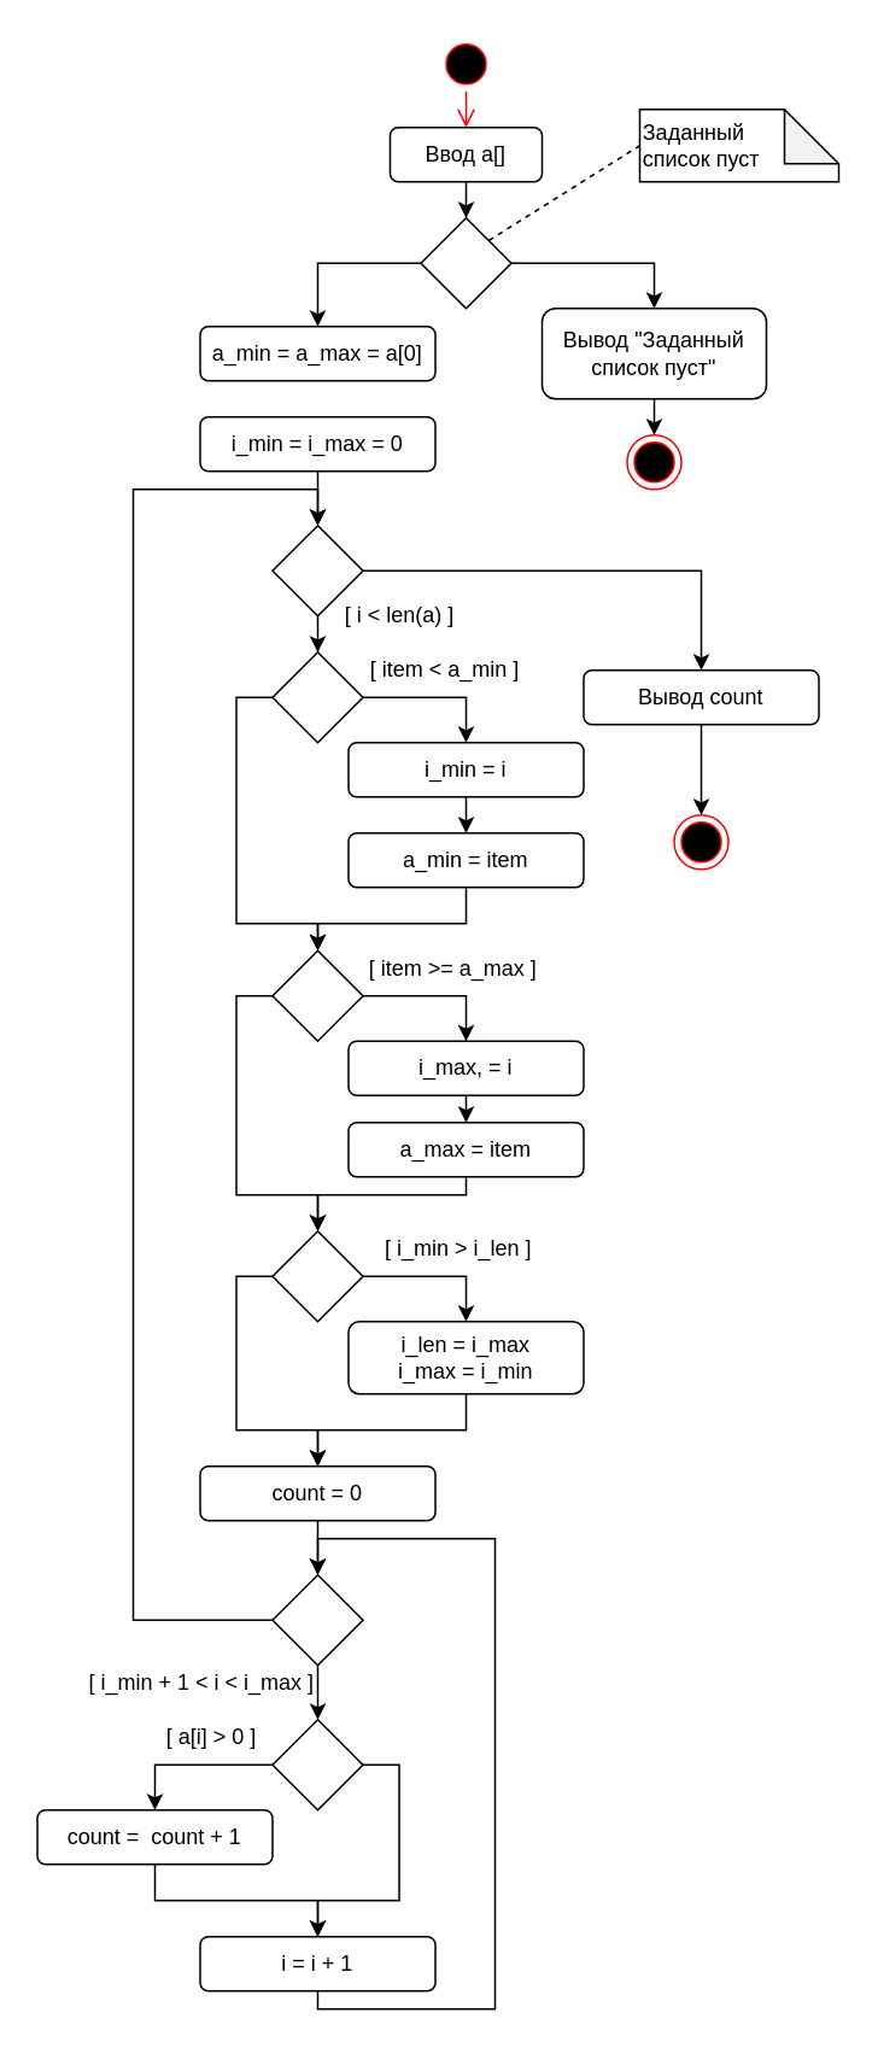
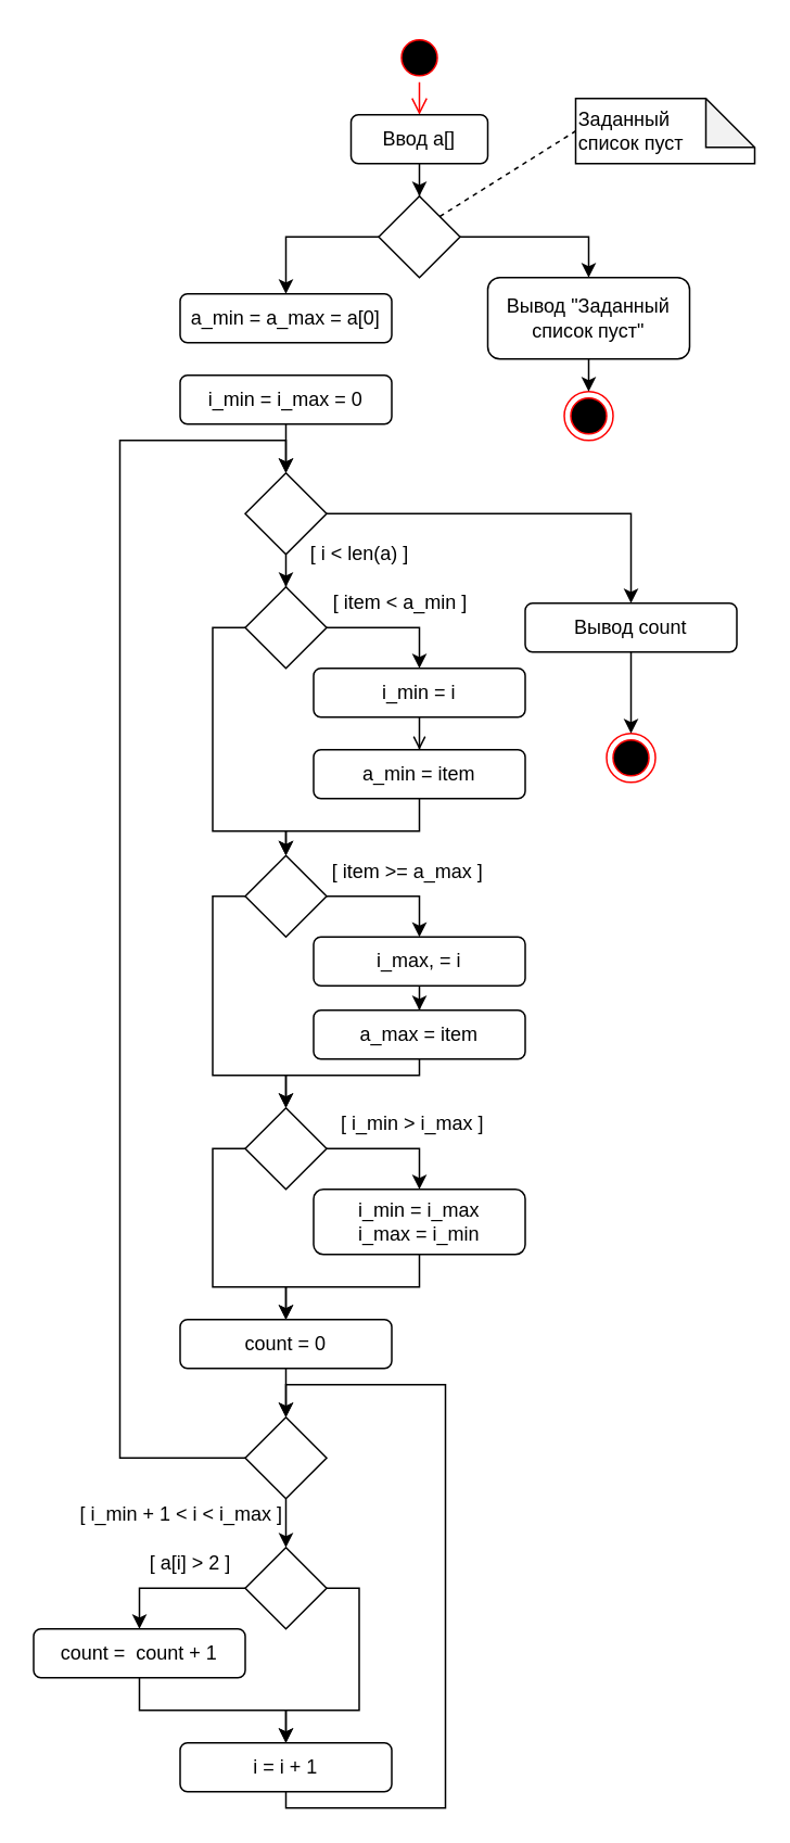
- <mxCell id="27" style="edgeStyle=orthogonalEdgeStyle;rounded=0;orthogonalLoop=1;jettySize=auto;html=1;exitX=0.5;exitY=1;exitDx=0;exitDy=0;fontFamily=Helvetica;labelBackgroundColor=none;" edge="1" parent="1" source="28" target="31"><mxGeometry relative="1" as="geometry" /></mxCell>
+ <mxCell id="27" style="edgeStyle=orthogonalEdgeStyle;rounded=0;orthogonalLoop=1;jettySize=auto;html=1;exitX=0.5;exitY=1;exitDx=0;exitDy=0;fontFamily=Helvetica;labelBackgroundColor=none;endArrow=open;" edge="1" parent="1" source="28" target="31"><mxGeometry relative="1" as="geometry" /></mxCell>
- <mxCell id="43" value="&lt;div&gt;&lt;div&gt;[ i_min &amp;gt; i_len ]&lt;/div&gt;&lt;/div&gt;" style="text;whiteSpace=wrap;html=1;fontFamily=Helvetica;verticalAlign=middle;align=center;labelBackgroundColor=none;" vertex="1" parent="1"><mxGeometry x="200" y="680" width="106" height="20" as="geometry" /></mxCell>
+ <mxCell id="43" value="&lt;div&gt;&lt;div&gt;[ i_min &amp;gt; i_max ]&lt;/div&gt;&lt;/div&gt;" style="text;whiteSpace=wrap;html=1;fontFamily=Helvetica;verticalAlign=middle;align=center;labelBackgroundColor=none;" vertex="1" parent="1"><mxGeometry x="200" y="680" width="106" height="20" as="geometry" /></mxCell>
- <mxCell id="45" value="&lt;div style=&quot;&quot;&gt;i_len&lt;span style=&quot;&quot;&gt; &lt;/span&gt;= i_max&lt;/div&gt;&lt;div style=&quot;&quot;&gt;&lt;div style=&quot;&quot;&gt;i_max = i_min&lt;/div&gt;&lt;/div&gt;" style="rounded=1;whiteSpace=wrap;html=1;labelBackgroundColor=none;fontFamily=Helvetica;" vertex="1" parent="1"><mxGeometry x="192" y="730" width="130" height="40" as="geometry" /></mxCell>
+ <mxCell id="45" value="&lt;div style=&quot;&quot;&gt;i_min&lt;span style=&quot;&quot;&gt; &lt;/span&gt;= i_max&lt;/div&gt;&lt;div style=&quot;&quot;&gt;&lt;div style=&quot;&quot;&gt;i_max = i_min&lt;/div&gt;&lt;/div&gt;" style="rounded=1;whiteSpace=wrap;html=1;labelBackgroundColor=none;fontFamily=Helvetica;" vertex="1" parent="1"><mxGeometry x="192" y="730" width="130" height="40" as="geometry" /></mxCell>
- <mxCell id="57" value="&lt;div&gt;&lt;div&gt;[ a[i] &amp;gt; 0 ]&lt;/div&gt;&lt;/div&gt;" style="text;whiteSpace=wrap;html=1;fontFamily=Helvetica;verticalAlign=middle;align=center;labelBackgroundColor=none;" vertex="1" parent="1"><mxGeometry x="83" y="950" width="67" height="20" as="geometry" /></mxCell>
+ <mxCell id="57" value="&lt;div&gt;&lt;div&gt;[ a[i] &amp;gt; 2 ]&lt;/div&gt;&lt;/div&gt;" style="text;whiteSpace=wrap;html=1;fontFamily=Helvetica;verticalAlign=middle;align=center;labelBackgroundColor=none;" vertex="1" parent="1"><mxGeometry x="83" y="950" width="67" height="20" as="geometry" /></mxCell>
